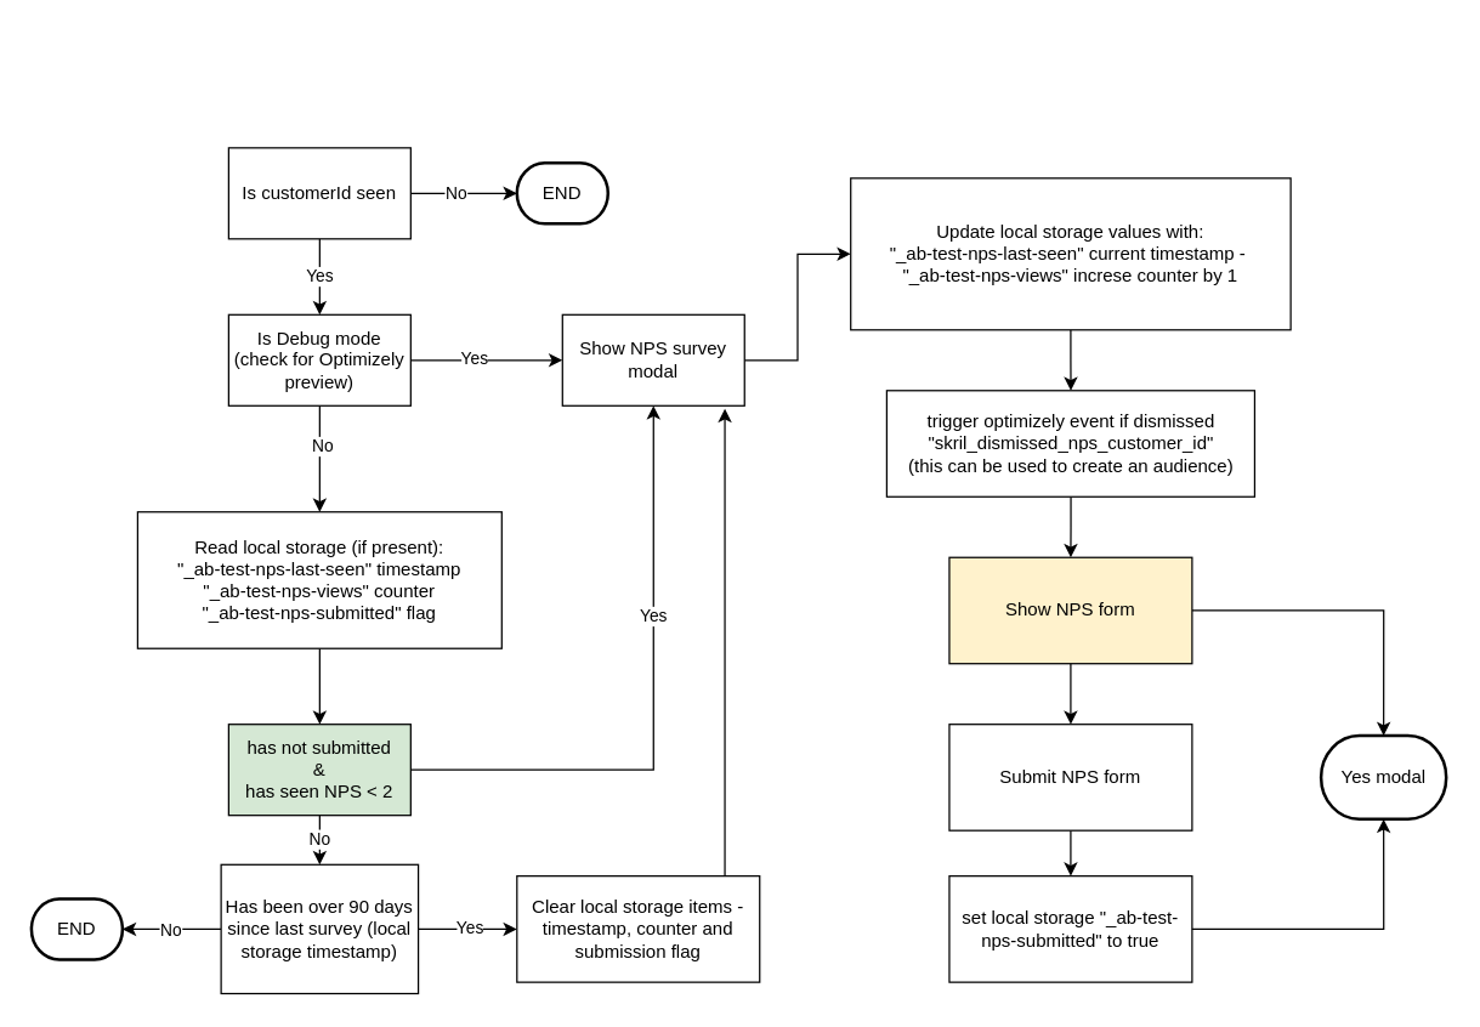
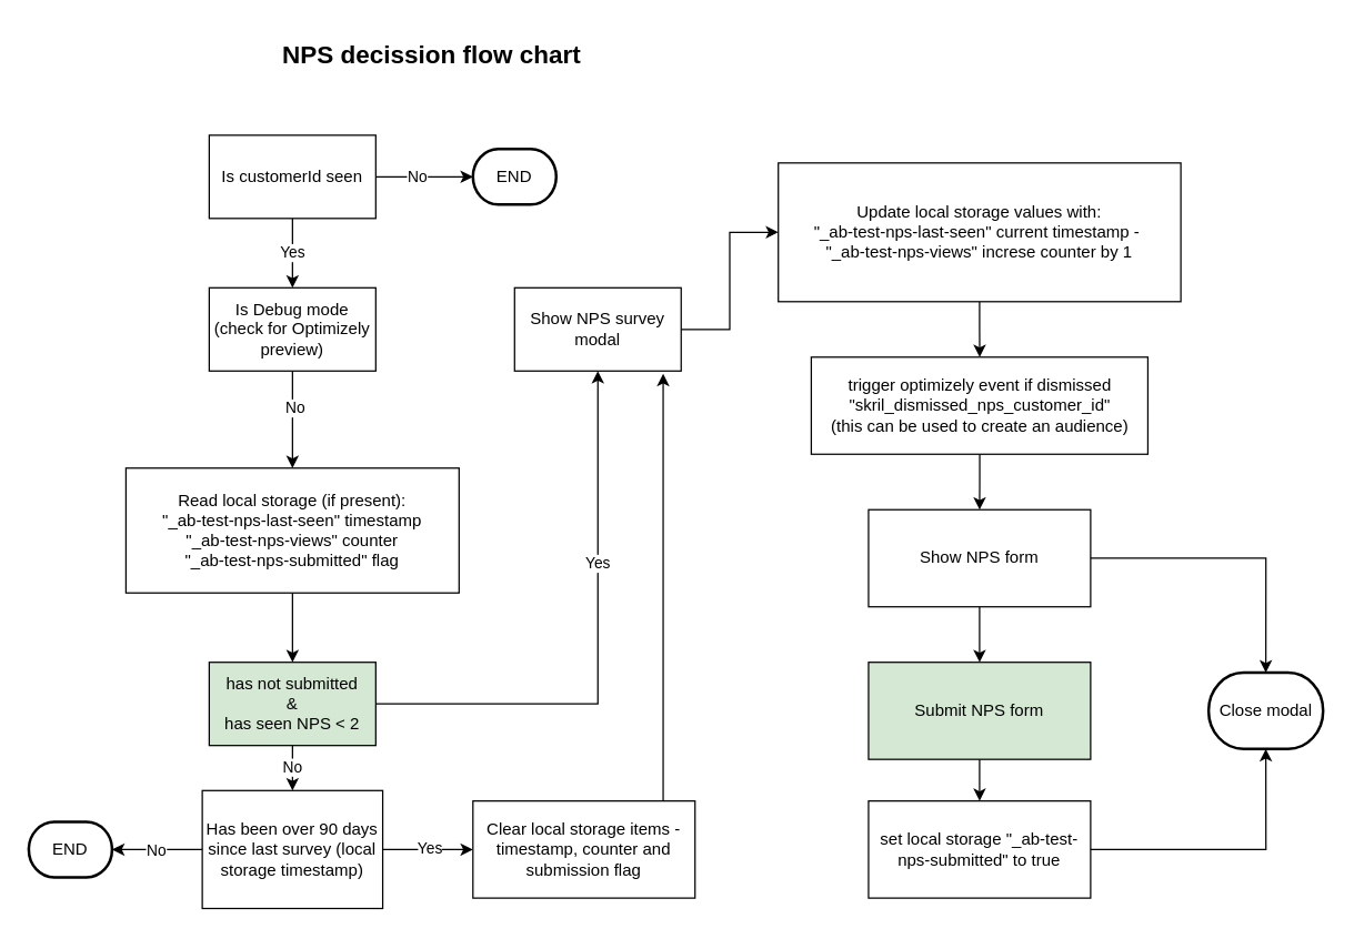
+ <mxCell id="13" value="&lt;font style=&quot;font-size: 18px;&quot;&gt;NPS decission flow chart&lt;/font&gt;" style="text;html=1;align=center;verticalAlign=middle;resizable=0;points=[];autosize=1;strokeColor=none;fillColor=none;fontStyle=1" parent="1" vertex="1"><mxGeometry x="190" y="20" width="240" height="40" as="geometry" /></mxCell>
- <mxCell id="10" value="" style="edgeStyle=orthogonalEdgeStyle;rounded=0;orthogonalLoop=1;jettySize=auto;html=1;" parent="1" source="12" target="16" edge="1"><mxGeometry relative="1" as="geometry" /></mxCell>
- <mxCell id="11" value="Yes" style="edgeLabel;html=1;align=center;verticalAlign=middle;resizable=0;points=[];" parent="10" vertex="1" connectable="0"><mxGeometry x="-0.18" y="2" relative="1" as="geometry"><mxPoint as="offset" /></mxGeometry></mxCell>
- <mxCell id="34" value="Show NPS form" style="rounded=0;whiteSpace=wrap;html=1;fillColor=#fff2cc;" parent="1" vertex="1"><mxGeometry x="625" y="367" width="160" height="70" as="geometry" /></mxCell>
+ <mxCell id="34" value="Show NPS form" style="rounded=0;whiteSpace=wrap;html=1;" parent="1" vertex="1"><mxGeometry x="625" y="367" width="160" height="70" as="geometry" /></mxCell>
- <mxCell id="36" value="Submit NPS form" style="rounded=0;whiteSpace=wrap;html=1;" parent="1" vertex="1"><mxGeometry x="625" y="477" width="160" height="70" as="geometry" /></mxCell>
+ <mxCell id="36" value="Submit NPS form" style="rounded=0;whiteSpace=wrap;html=1;fillColor=#d5e8d4;" parent="1" vertex="1"><mxGeometry x="625" y="477" width="160" height="70" as="geometry" /></mxCell>
- <mxCell id="39" value="Yes modal" style="strokeWidth=2;html=1;shape=mxgraph.flowchart.terminator;whiteSpace=wrap;" parent="1" vertex="1"><mxGeometry x="870" y="484.5" width="82.5" height="55" as="geometry" /></mxCell>
+ <mxCell id="39" value="Close modal" style="strokeWidth=2;html=1;shape=mxgraph.flowchart.terminator;whiteSpace=wrap;" parent="1" vertex="1"><mxGeometry x="870" y="484.5" width="82.5" height="55" as="geometry" /></mxCell>
